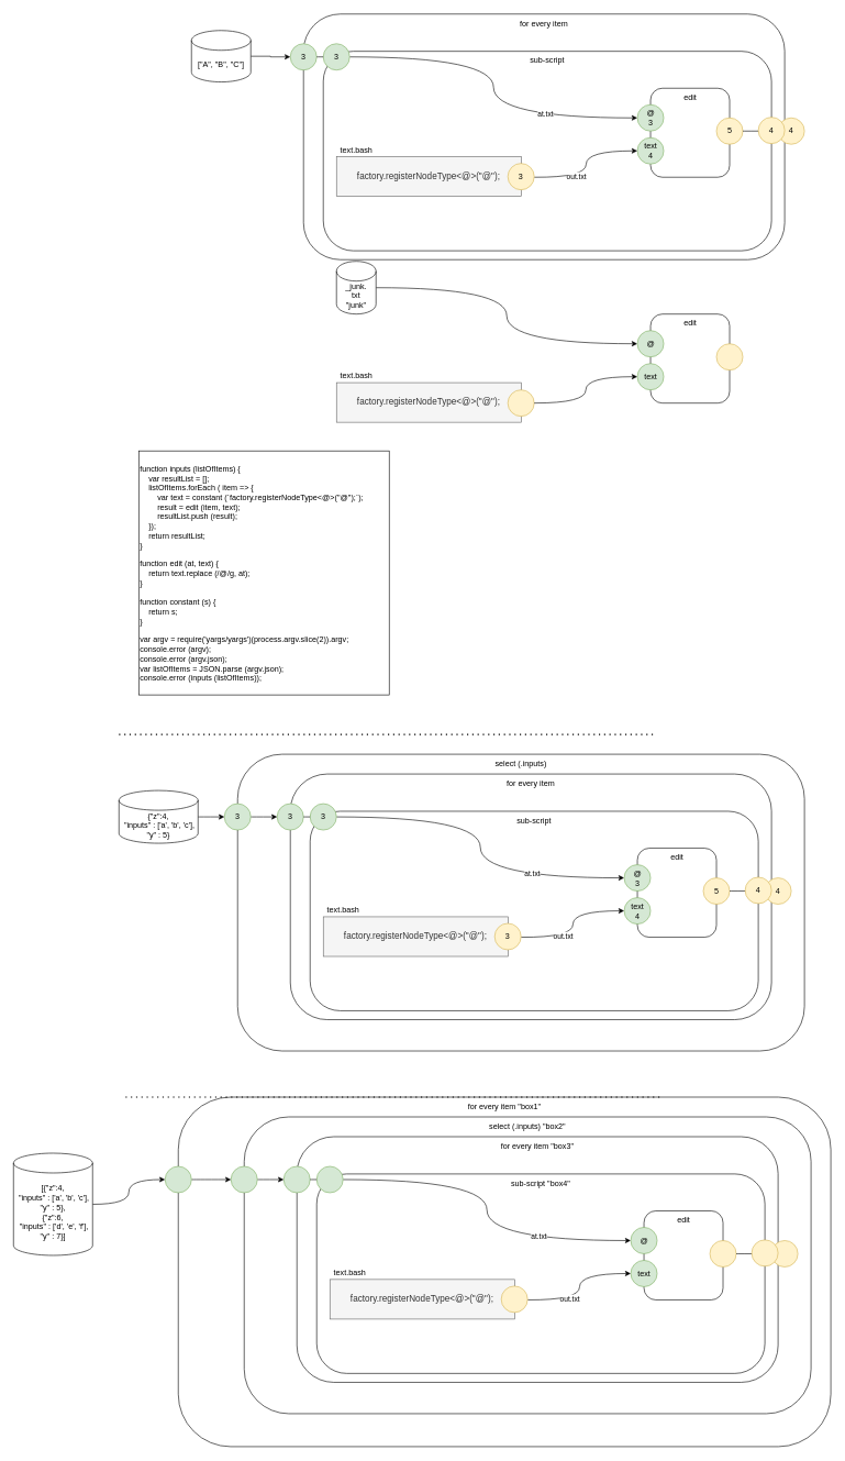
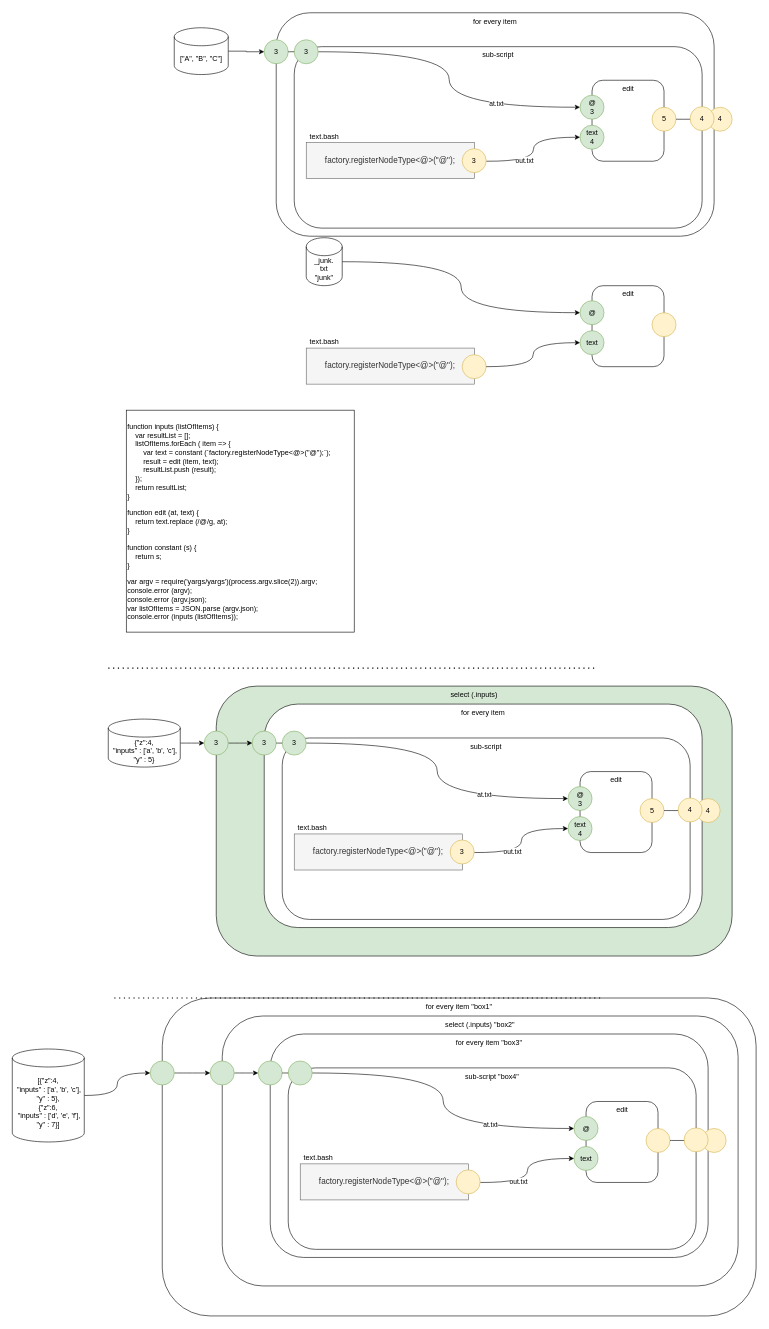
- <mxCell id="3" value="select (.inputs)" style="rounded=1;whiteSpace=wrap;html=1;verticalAlign=top;" vertex="1" parent="1"><mxGeometry x="360" y="1143" width="860" height="450" as="geometry" /></mxCell>
+ <mxCell id="3" value="select (.inputs)" style="rounded=1;whiteSpace=wrap;html=1;verticalAlign=top;fillColor=#d5e8d4;" vertex="1" parent="1"><mxGeometry x="360" y="1143" width="860" height="450" as="geometry" /></mxCell>
